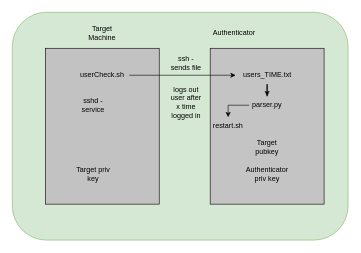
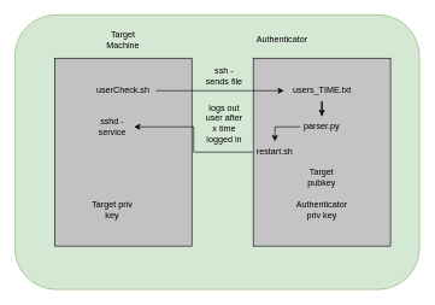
+ <mxCell id="13" style="edgeStyle=orthogonalEdgeStyle;rounded=0;orthogonalLoop=1;jettySize=auto;html=1;exitX=0;exitY=0.5;exitDx=0;exitDy=0;entryX=1;entryY=0.5;entryDx=0;entryDy=0;" edge="1" parent="1" source="14" target="16"><mxGeometry relative="1" as="geometry" /></mxCell>
